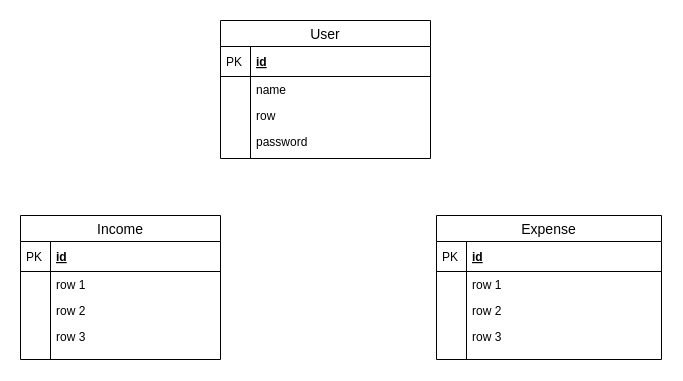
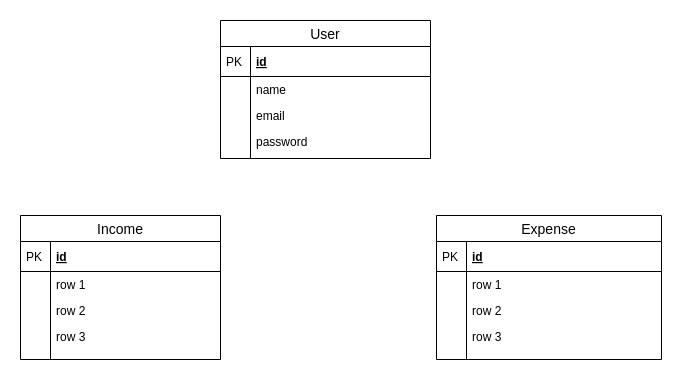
- <mxCell id="7" value="row&#10;" style="shape=partialRectangle;top=0;left=0;right=0;bottom=0;align=left;verticalAlign=top;fillColor=none;spacingLeft=34;spacingRight=4;overflow=hidden;rotatable=0;points=[[0,0.5],[1,0.5]];portConstraint=eastwest;dropTarget=0;fontSize=12;" parent="2" vertex="1"><mxGeometry y="82" width="210" height="26" as="geometry" /></mxCell>
+ <mxCell id="7" value="email&#10;" style="shape=partialRectangle;top=0;left=0;right=0;bottom=0;align=left;verticalAlign=top;fillColor=none;spacingLeft=34;spacingRight=4;overflow=hidden;rotatable=0;points=[[0,0.5],[1,0.5]];portConstraint=eastwest;dropTarget=0;fontSize=12;" parent="2" vertex="1"><mxGeometry y="82" width="210" height="26" as="geometry" /></mxCell>
